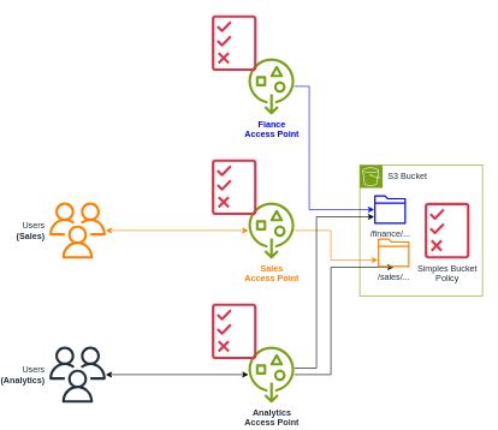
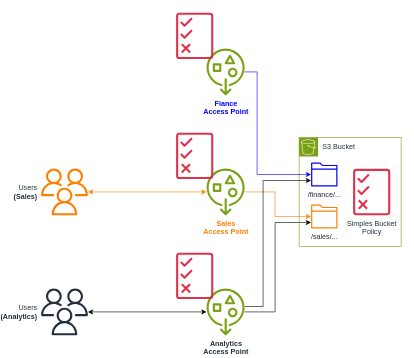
- <mxCell id="19" value="/sales/..." style="sketch=0;outlineConnect=0;fontColor=#232F3E;gradientColor=none;fillColor=#FF8000;strokeColor=none;dashed=0;verticalLabelPosition=bottom;verticalAlign=top;align=center;html=1;fontSize=12;fontStyle=0;aspect=fixed;pointerEvents=1;shape=mxgraph.aws4.folder;" vertex="1" parent="1"><mxGeometry x="475" y="330" width="43.94" height="40" as="geometry" /></mxCell>
+ <mxCell id="19" value="/sales/..." style="sketch=0;outlineConnect=0;fontColor=#232F3E;gradientColor=none;fillColor=#FF8000;strokeColor=none;dashed=0;verticalLabelPosition=bottom;verticalAlign=top;align=center;html=1;fontSize=12;fontStyle=0;aspect=fixed;pointerEvents=1;shape=mxgraph.aws4.folder;" vertex="1" parent="1"><mxGeometry x="470" y="340" width="43.94" height="40" as="geometry" /></mxCell>
